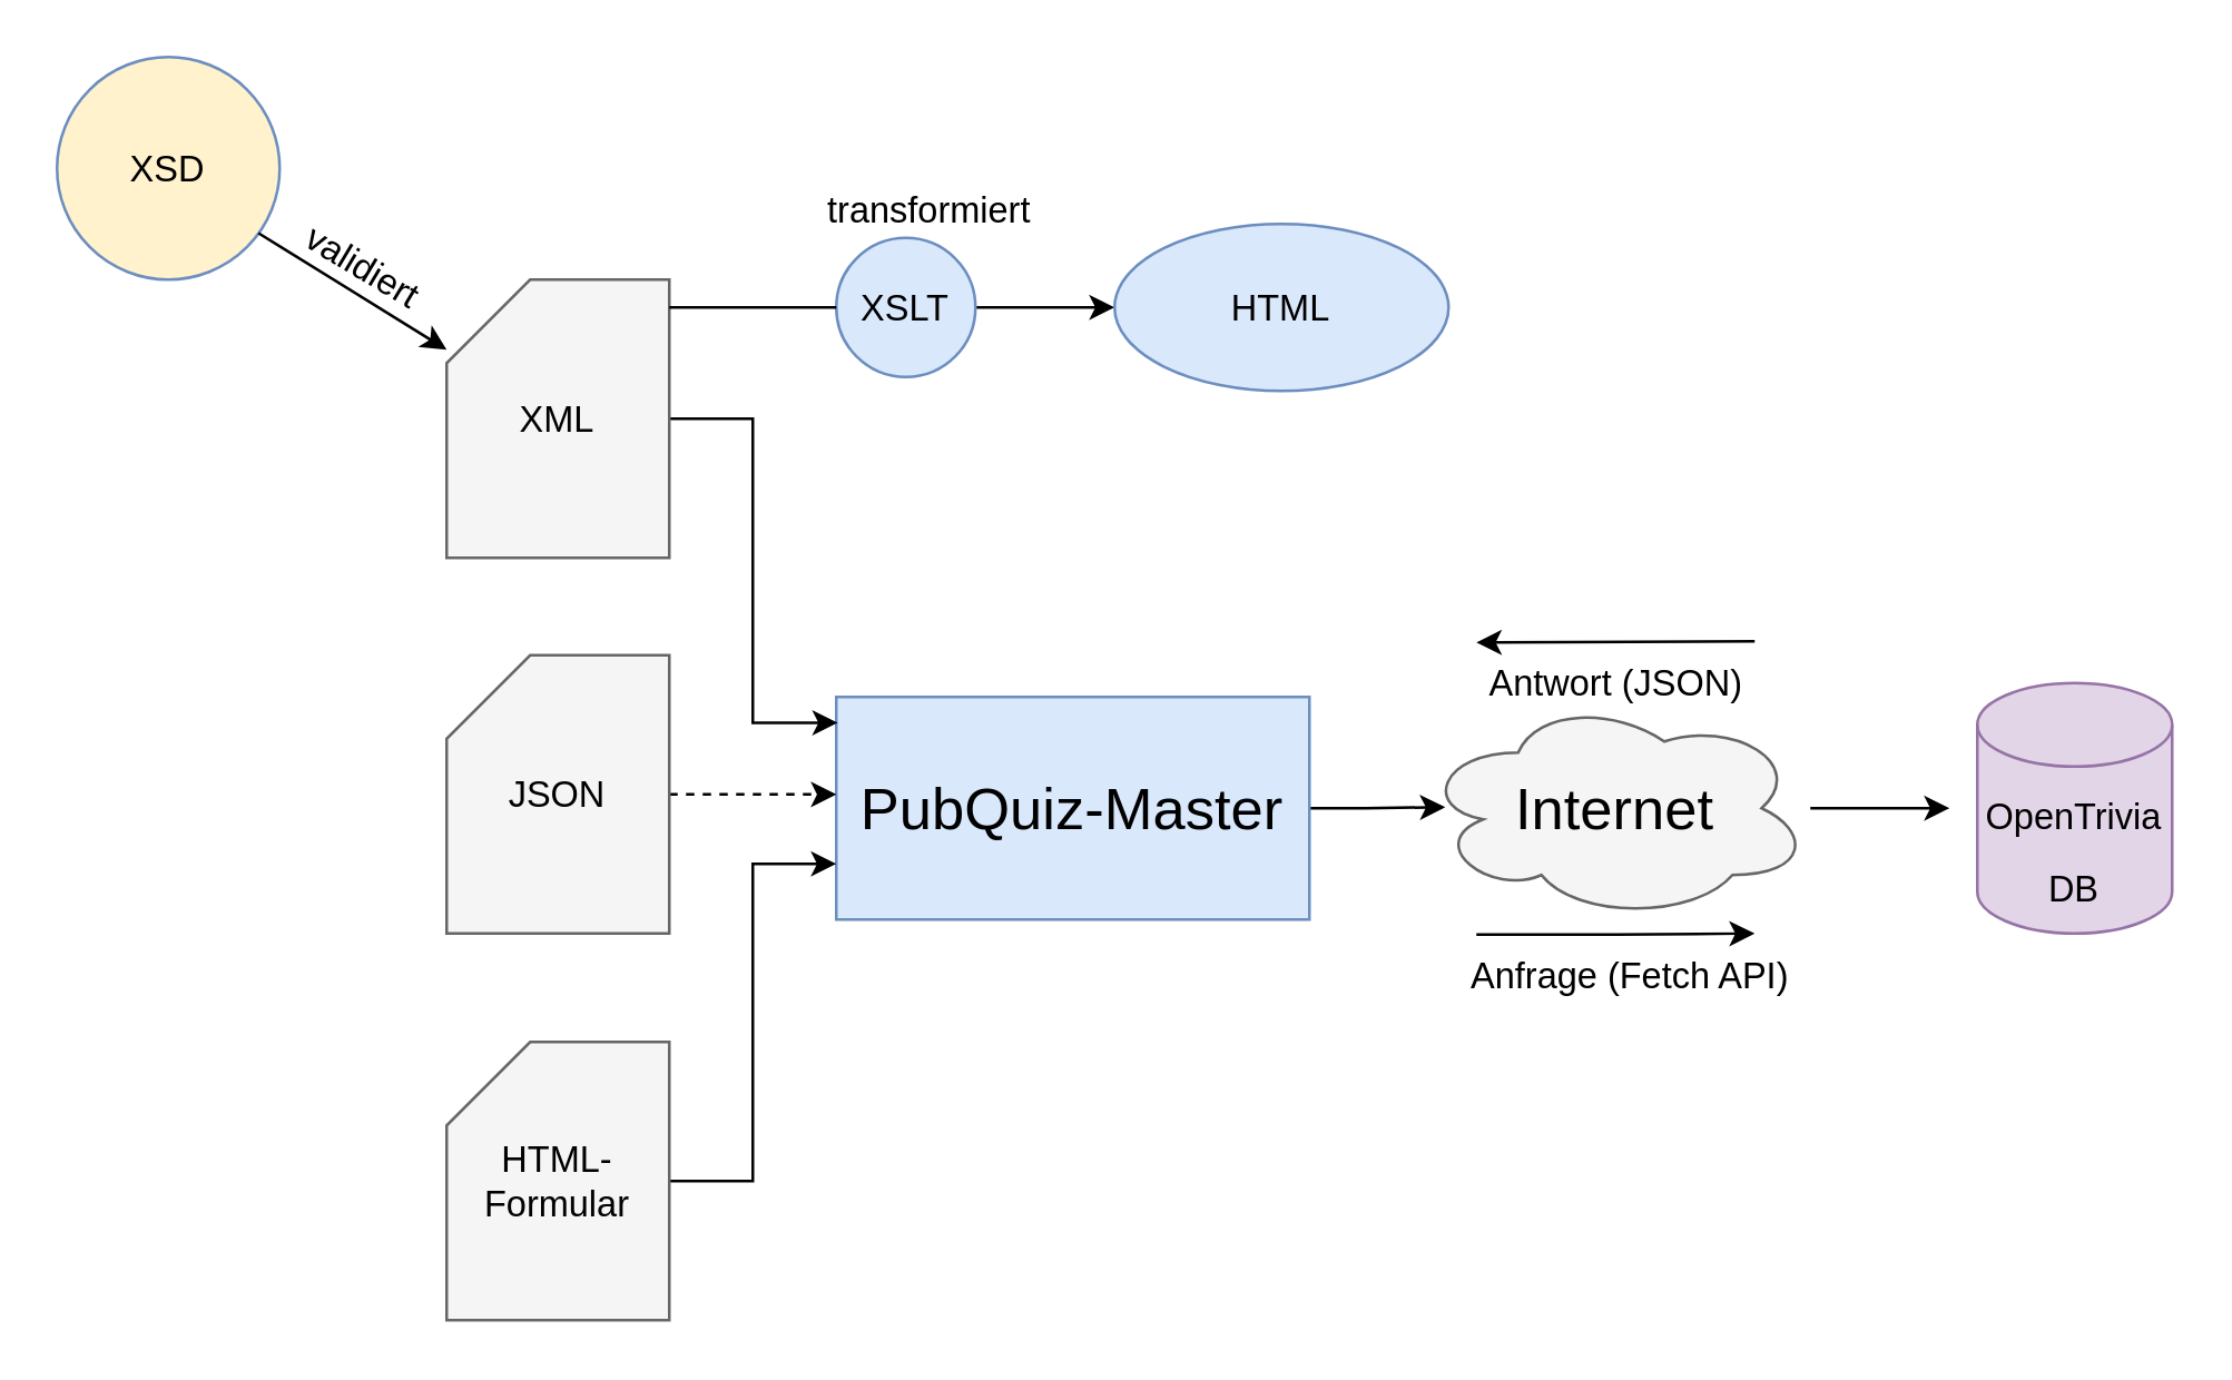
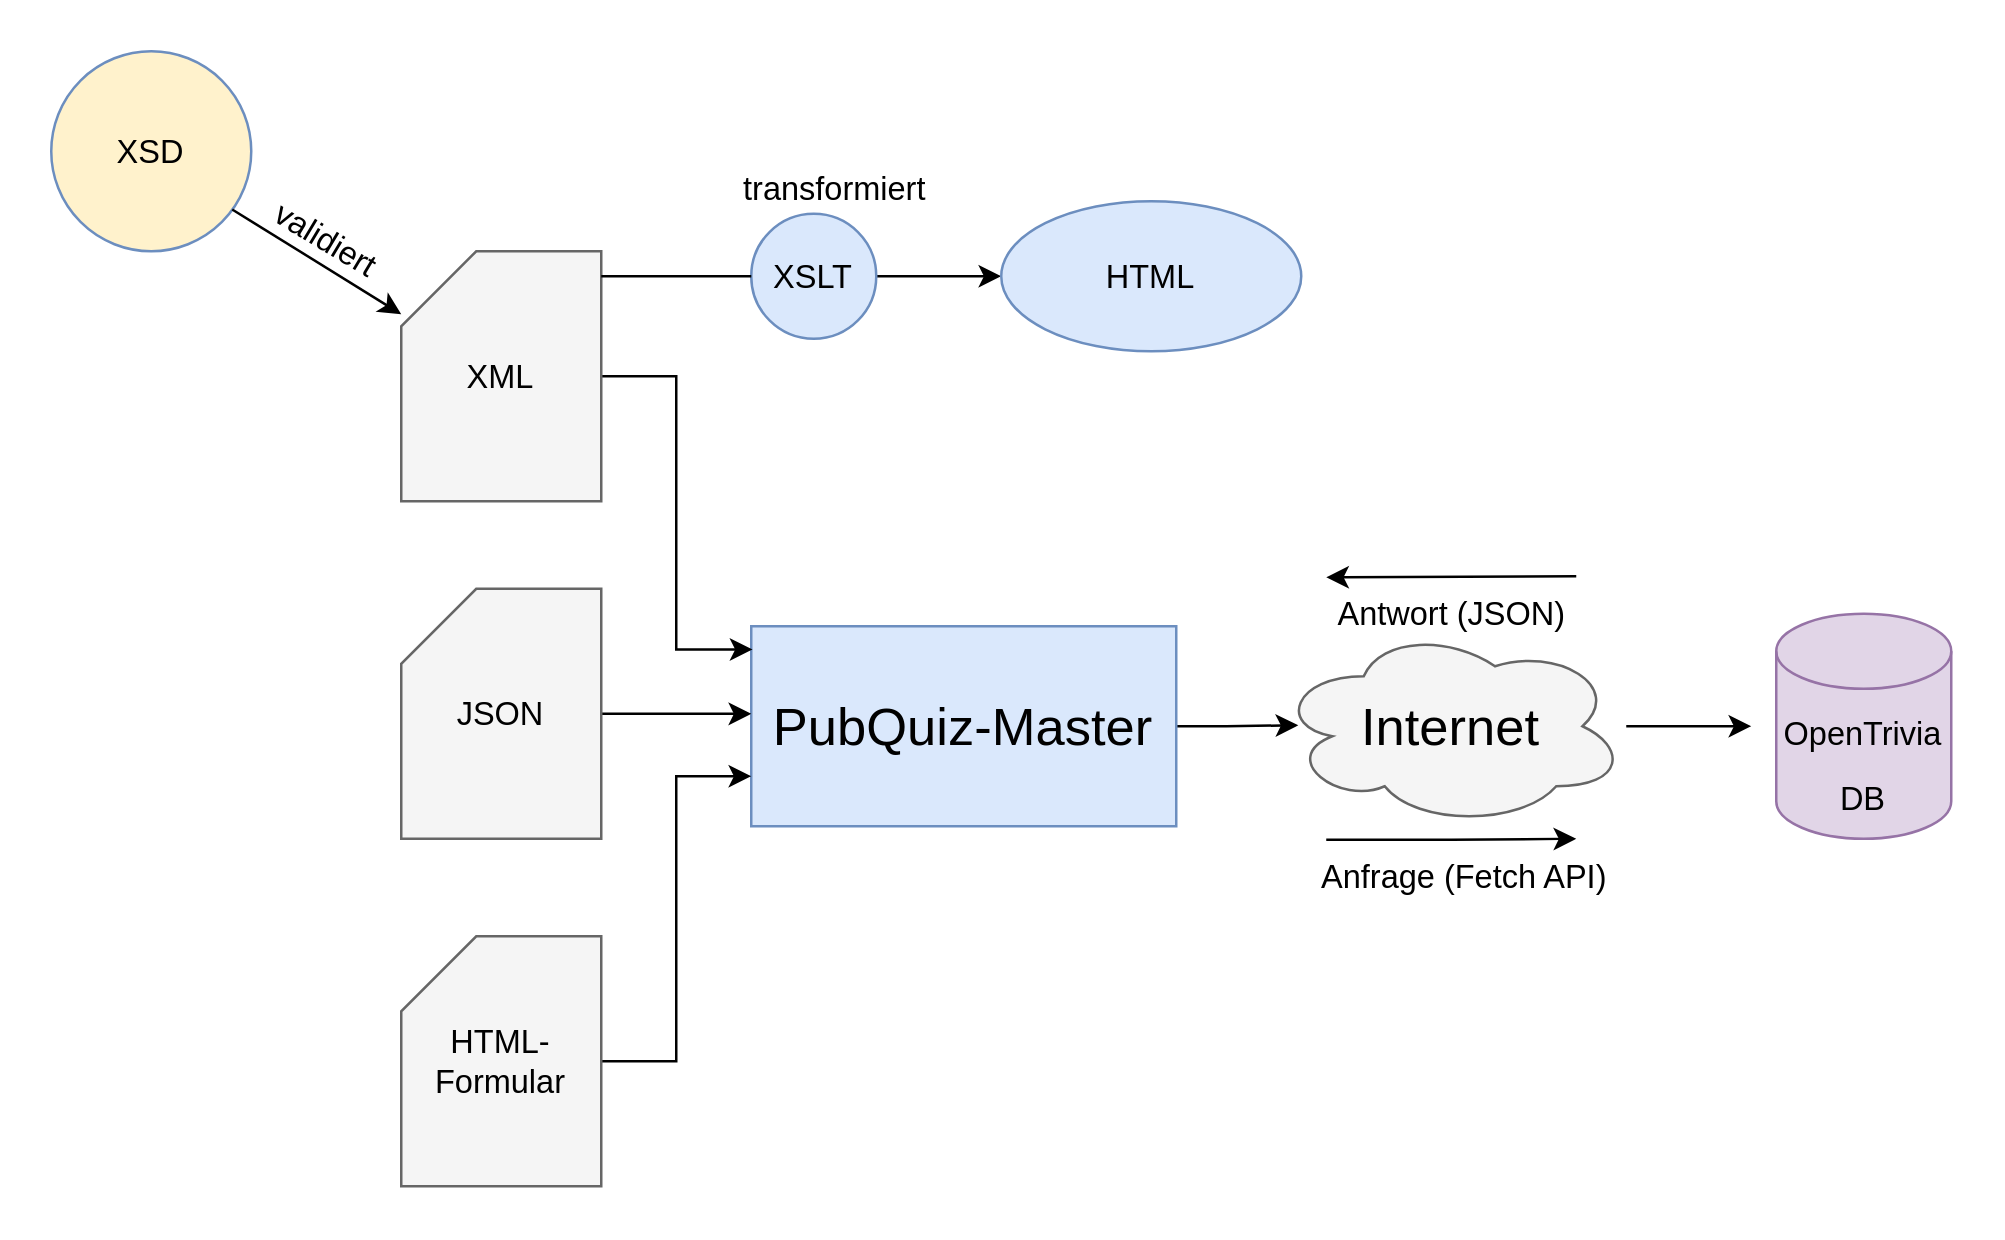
- <mxCell id="7" style="edgeStyle=orthogonalEdgeStyle;rounded=0;orthogonalLoop=1;jettySize=auto;html=1;entryX=0;entryY=0.438;entryDx=0;entryDy=0;entryPerimeter=0;fontSize=13;fontColor=#000000;dashed=1;" parent="1" source="8" target="3" edge="1"><mxGeometry relative="1" as="geometry" /></mxCell>
+ <mxCell id="7" style="edgeStyle=orthogonalEdgeStyle;rounded=0;orthogonalLoop=1;jettySize=auto;html=1;entryX=0;entryY=0.438;entryDx=0;entryDy=0;entryPerimeter=0;fontSize=13;fontColor=#000000;" parent="1" source="8" target="3" edge="1"><mxGeometry relative="1" as="geometry" /></mxCell>
